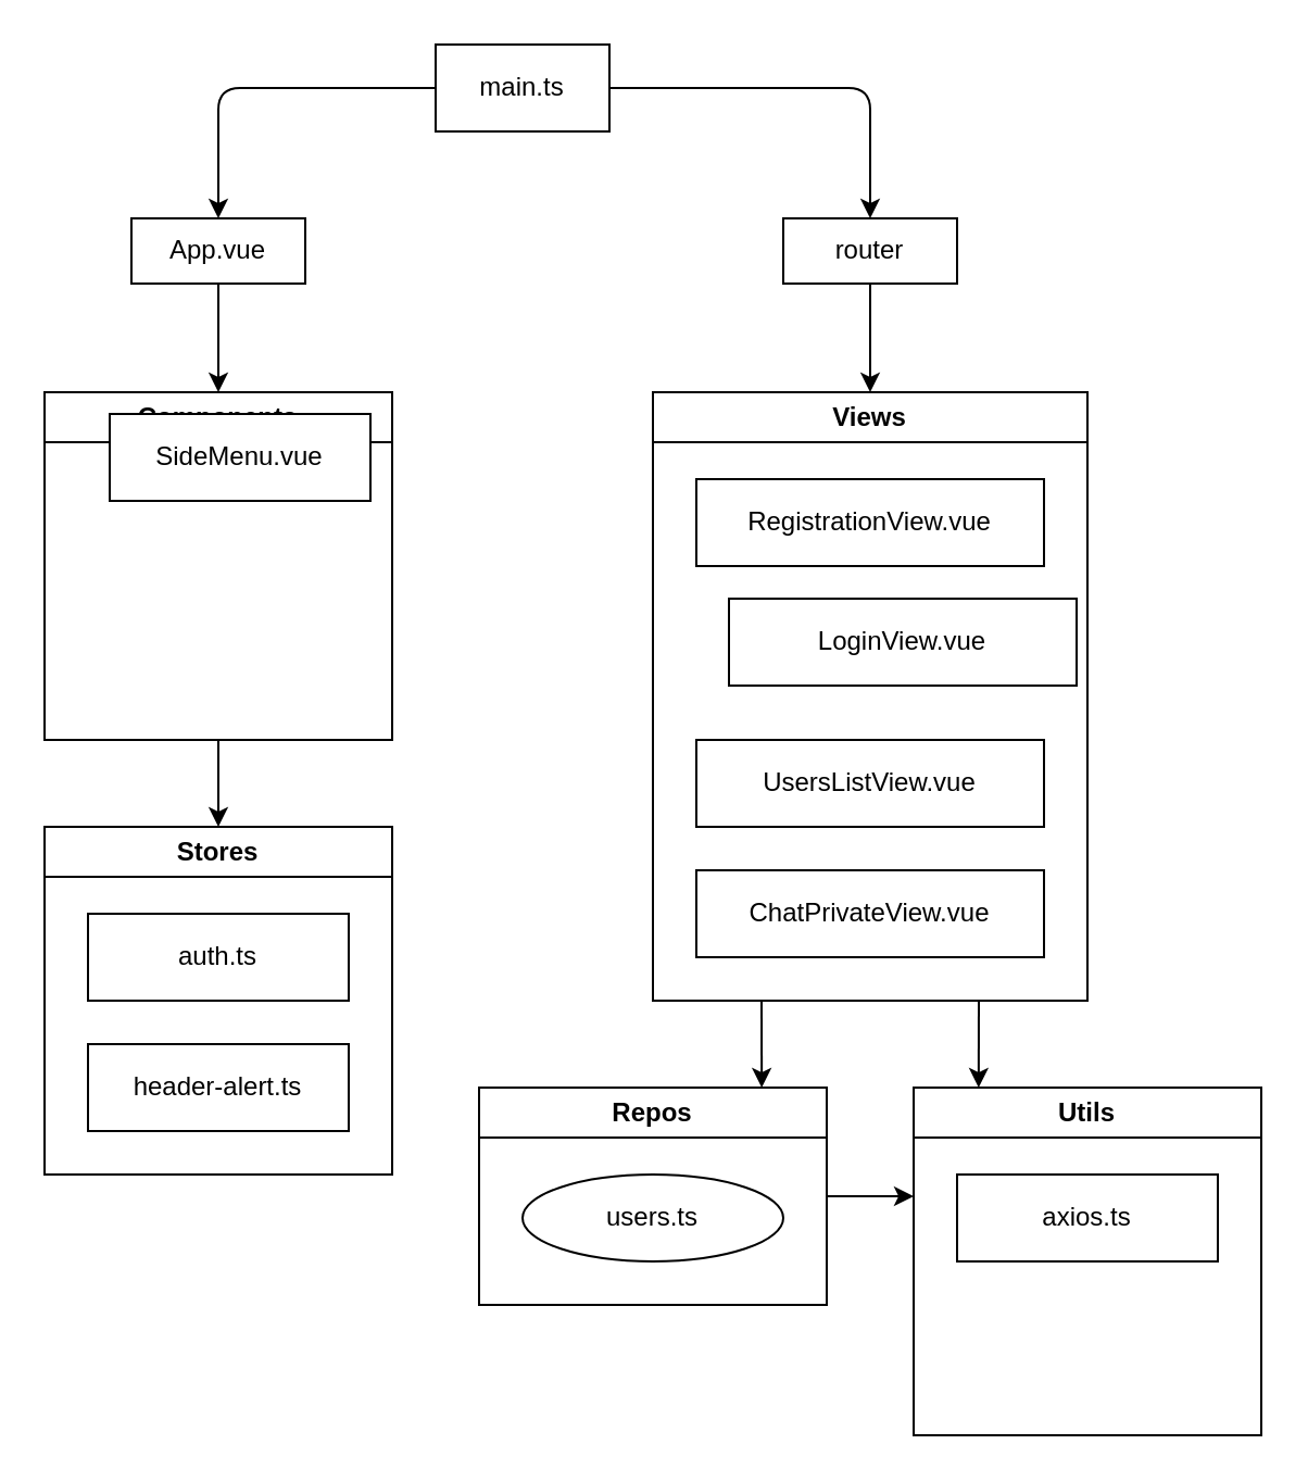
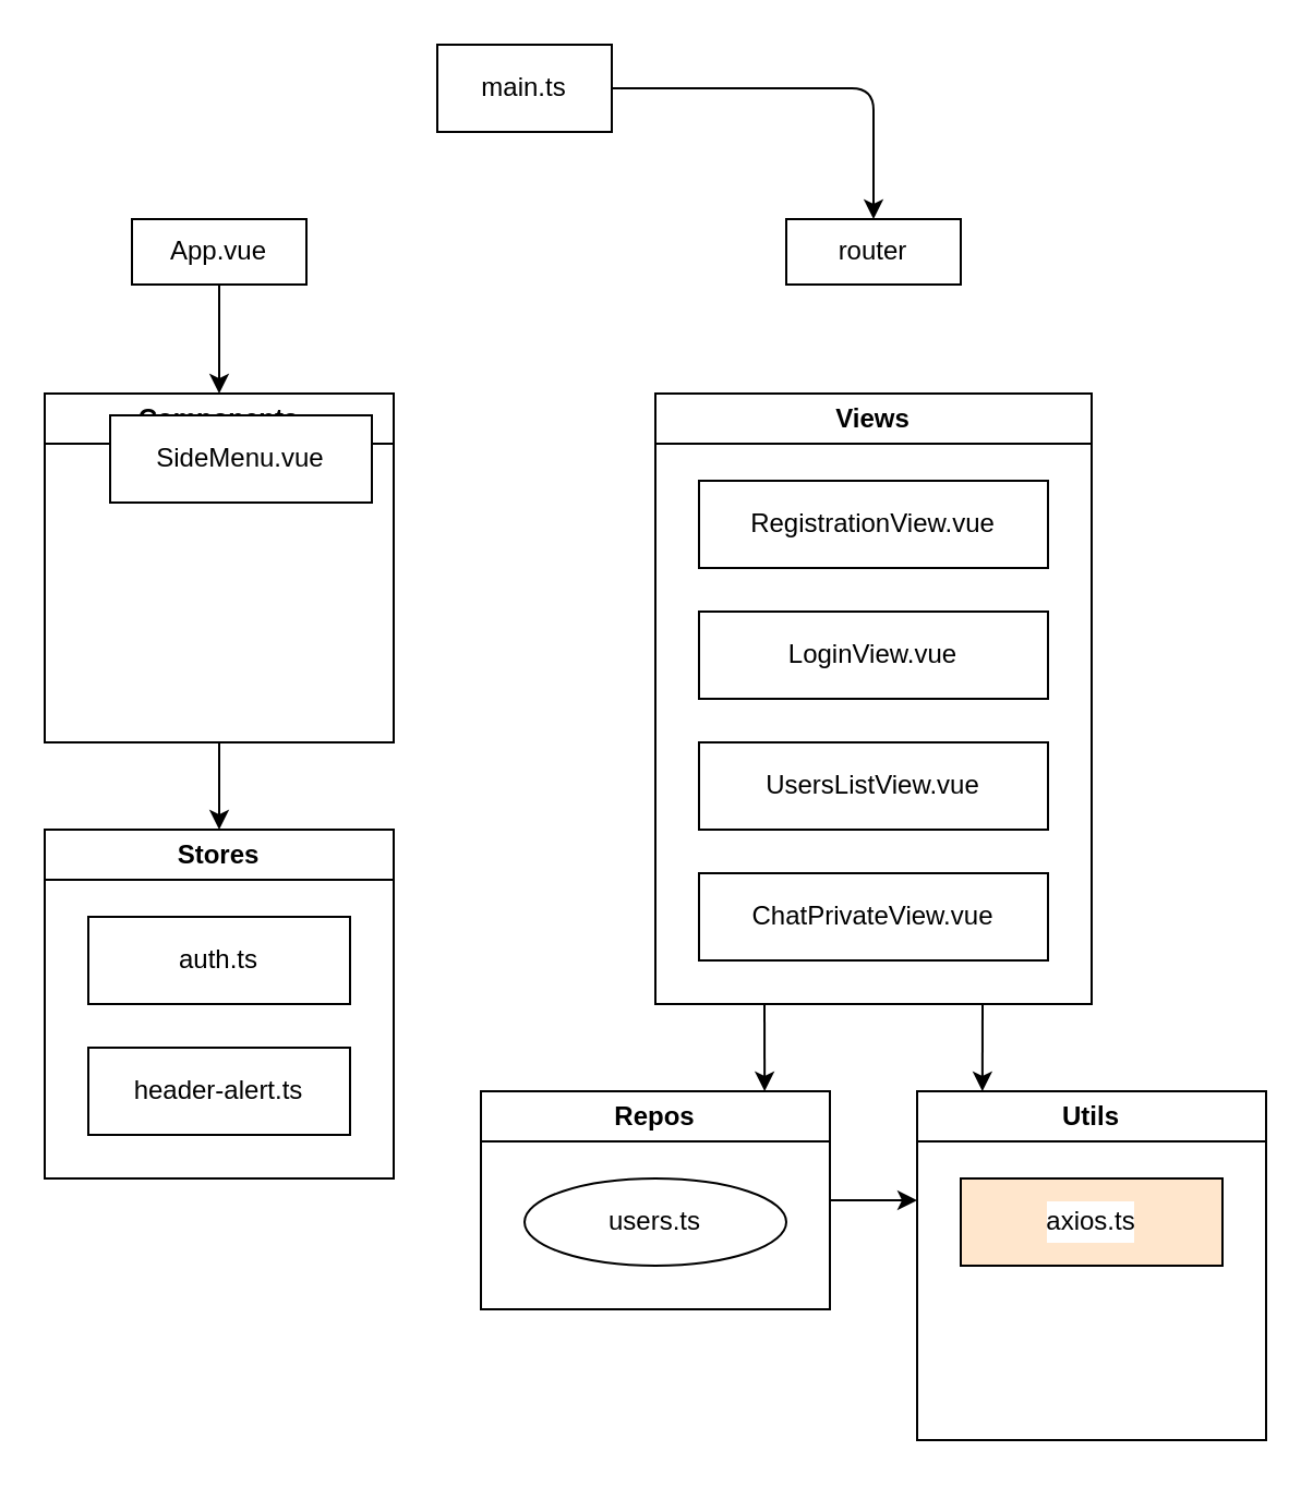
- <mxCell id="2" style="edgeStyle=none;html=1;entryX=0.5;entryY=0;entryDx=0;entryDy=0;fontFamily=Helvetica;fontSize=12;fontColor=#000000;exitX=0;exitY=0.5;exitDx=0;exitDy=0;" parent="1" source="4" target="6" edge="1"><mxGeometry relative="1" as="geometry"><Array as="points"><mxPoint x="100" y="40" /></Array></mxGeometry></mxCell>
- <mxCell id="13" style="edgeStyle=none;html=1;entryX=0.5;entryY=0;entryDx=0;entryDy=0;fontFamily=Helvetica;fontSize=12;fontColor=#000000;" parent="1" source="14" target="22" edge="1"><mxGeometry relative="1" as="geometry" /></mxCell>
- <mxCell id="24" value="&lt;p style=&quot;background-color: rgb(255, 255, 255); line-height: 19px;&quot;&gt;LoginView.vue&lt;br&gt;&lt;/p&gt;" style="rounded=0;whiteSpace=wrap;html=1;" parent="22" vertex="1"><mxGeometry x="35" y="95" width="160" height="40" as="geometry" /></mxCell>
+ <mxCell id="24" value="&lt;p style=&quot;background-color: rgb(255, 255, 255); line-height: 19px;&quot;&gt;LoginView.vue&lt;br&gt;&lt;/p&gt;" style="rounded=0;whiteSpace=wrap;html=1;" parent="22" vertex="1"><mxGeometry x="20" y="100" width="160" height="40" as="geometry" /></mxCell>
- <mxCell id="16" value="&lt;p style=&quot;background-color: rgb(255, 255, 255); line-height: 19px;&quot;&gt;&lt;font style=&quot;font-size: 12px;&quot;&gt;axios.ts&lt;/font&gt;&lt;/p&gt;" style="rounded=0;whiteSpace=wrap;html=1;" parent="15" vertex="1"><mxGeometry x="20" y="40" width="120" height="40" as="geometry" /></mxCell>
+ <mxCell id="16" value="&lt;p style=&quot;background-color: rgb(255, 255, 255); line-height: 19px;&quot;&gt;&lt;font style=&quot;font-size: 12px;&quot;&gt;axios.ts&lt;/font&gt;&lt;/p&gt;" style="rounded=0;whiteSpace=wrap;html=1;fillColor=#ffe6cc;" parent="15" vertex="1"><mxGeometry x="20" y="40" width="120" height="40" as="geometry" /></mxCell>
